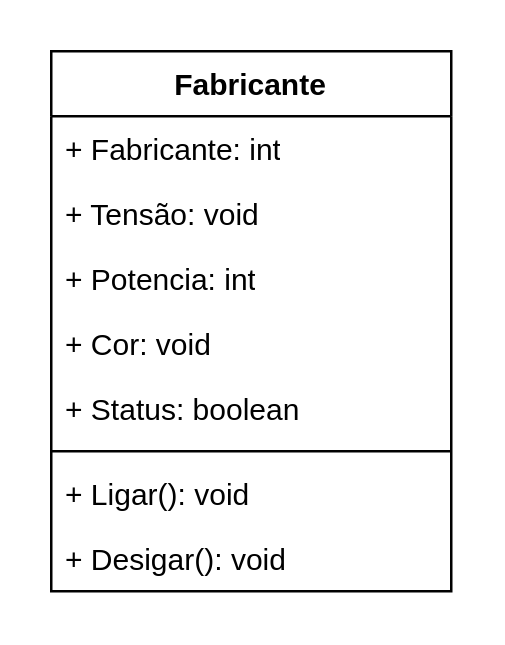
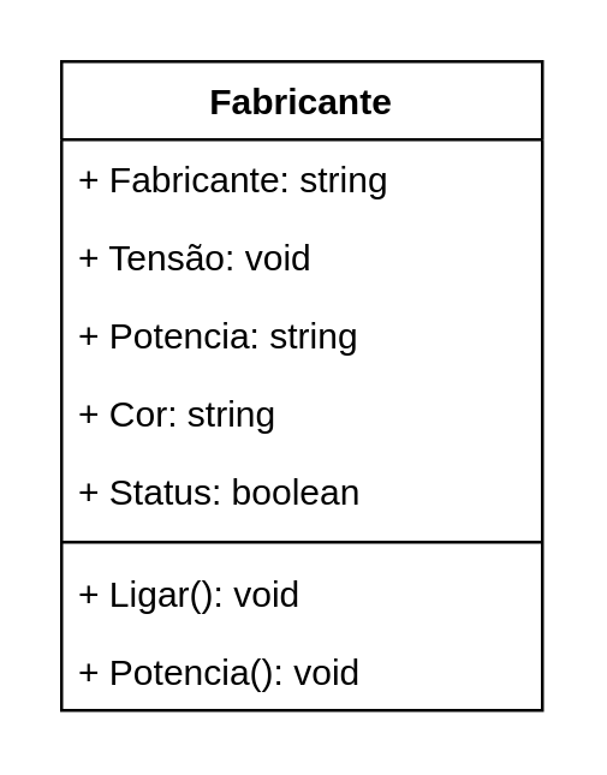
- <mxCell id="3" value="+ Fabricante: int" style="text;strokeColor=none;fillColor=none;align=left;verticalAlign=top;spacingLeft=4;spacingRight=4;overflow=hidden;rotatable=0;points=[[0,0.5],[1,0.5]];portConstraint=eastwest;whiteSpace=wrap;html=1;" vertex="1" parent="2"><mxGeometry y="26" width="160" height="26" as="geometry" /></mxCell>
+ <mxCell id="3" value="+ Fabricante: string" style="text;strokeColor=none;fillColor=none;align=left;verticalAlign=top;spacingLeft=4;spacingRight=4;overflow=hidden;rotatable=0;points=[[0,0.5],[1,0.5]];portConstraint=eastwest;whiteSpace=wrap;html=1;" vertex="1" parent="2"><mxGeometry y="26" width="160" height="26" as="geometry" /></mxCell>
- <mxCell id="5" value="+ Potencia: int" style="text;strokeColor=none;fillColor=none;align=left;verticalAlign=top;spacingLeft=4;spacingRight=4;overflow=hidden;rotatable=0;points=[[0,0.5],[1,0.5]];portConstraint=eastwest;whiteSpace=wrap;html=1;" vertex="1" parent="2"><mxGeometry y="78" width="160" height="26" as="geometry" /></mxCell>
+ <mxCell id="5" value="+ Potencia: string" style="text;strokeColor=none;fillColor=none;align=left;verticalAlign=top;spacingLeft=4;spacingRight=4;overflow=hidden;rotatable=0;points=[[0,0.5],[1,0.5]];portConstraint=eastwest;whiteSpace=wrap;html=1;" vertex="1" parent="2"><mxGeometry y="78" width="160" height="26" as="geometry" /></mxCell>
- <mxCell id="6" value="+ Cor: void" style="text;strokeColor=none;fillColor=none;align=left;verticalAlign=top;spacingLeft=4;spacingRight=4;overflow=hidden;rotatable=0;points=[[0,0.5],[1,0.5]];portConstraint=eastwest;whiteSpace=wrap;html=1;" vertex="1" parent="2"><mxGeometry y="104" width="160" height="26" as="geometry" /></mxCell>
+ <mxCell id="6" value="+ Cor: string" style="text;strokeColor=none;fillColor=none;align=left;verticalAlign=top;spacingLeft=4;spacingRight=4;overflow=hidden;rotatable=0;points=[[0,0.5],[1,0.5]];portConstraint=eastwest;whiteSpace=wrap;html=1;" vertex="1" parent="2"><mxGeometry y="104" width="160" height="26" as="geometry" /></mxCell>
- <mxCell id="10" value="+ Desigar(): void" style="text;strokeColor=none;fillColor=none;align=left;verticalAlign=top;spacingLeft=4;spacingRight=4;overflow=hidden;rotatable=0;points=[[0,0.5],[1,0.5]];portConstraint=eastwest;whiteSpace=wrap;html=1;" vertex="1" parent="2"><mxGeometry y="190" width="160" height="26" as="geometry" /></mxCell>
+ <mxCell id="10" value="+ Potencia(): void" style="text;strokeColor=none;fillColor=none;align=left;verticalAlign=top;spacingLeft=4;spacingRight=4;overflow=hidden;rotatable=0;points=[[0,0.5],[1,0.5]];portConstraint=eastwest;whiteSpace=wrap;html=1;" vertex="1" parent="2"><mxGeometry y="190" width="160" height="26" as="geometry" /></mxCell>
